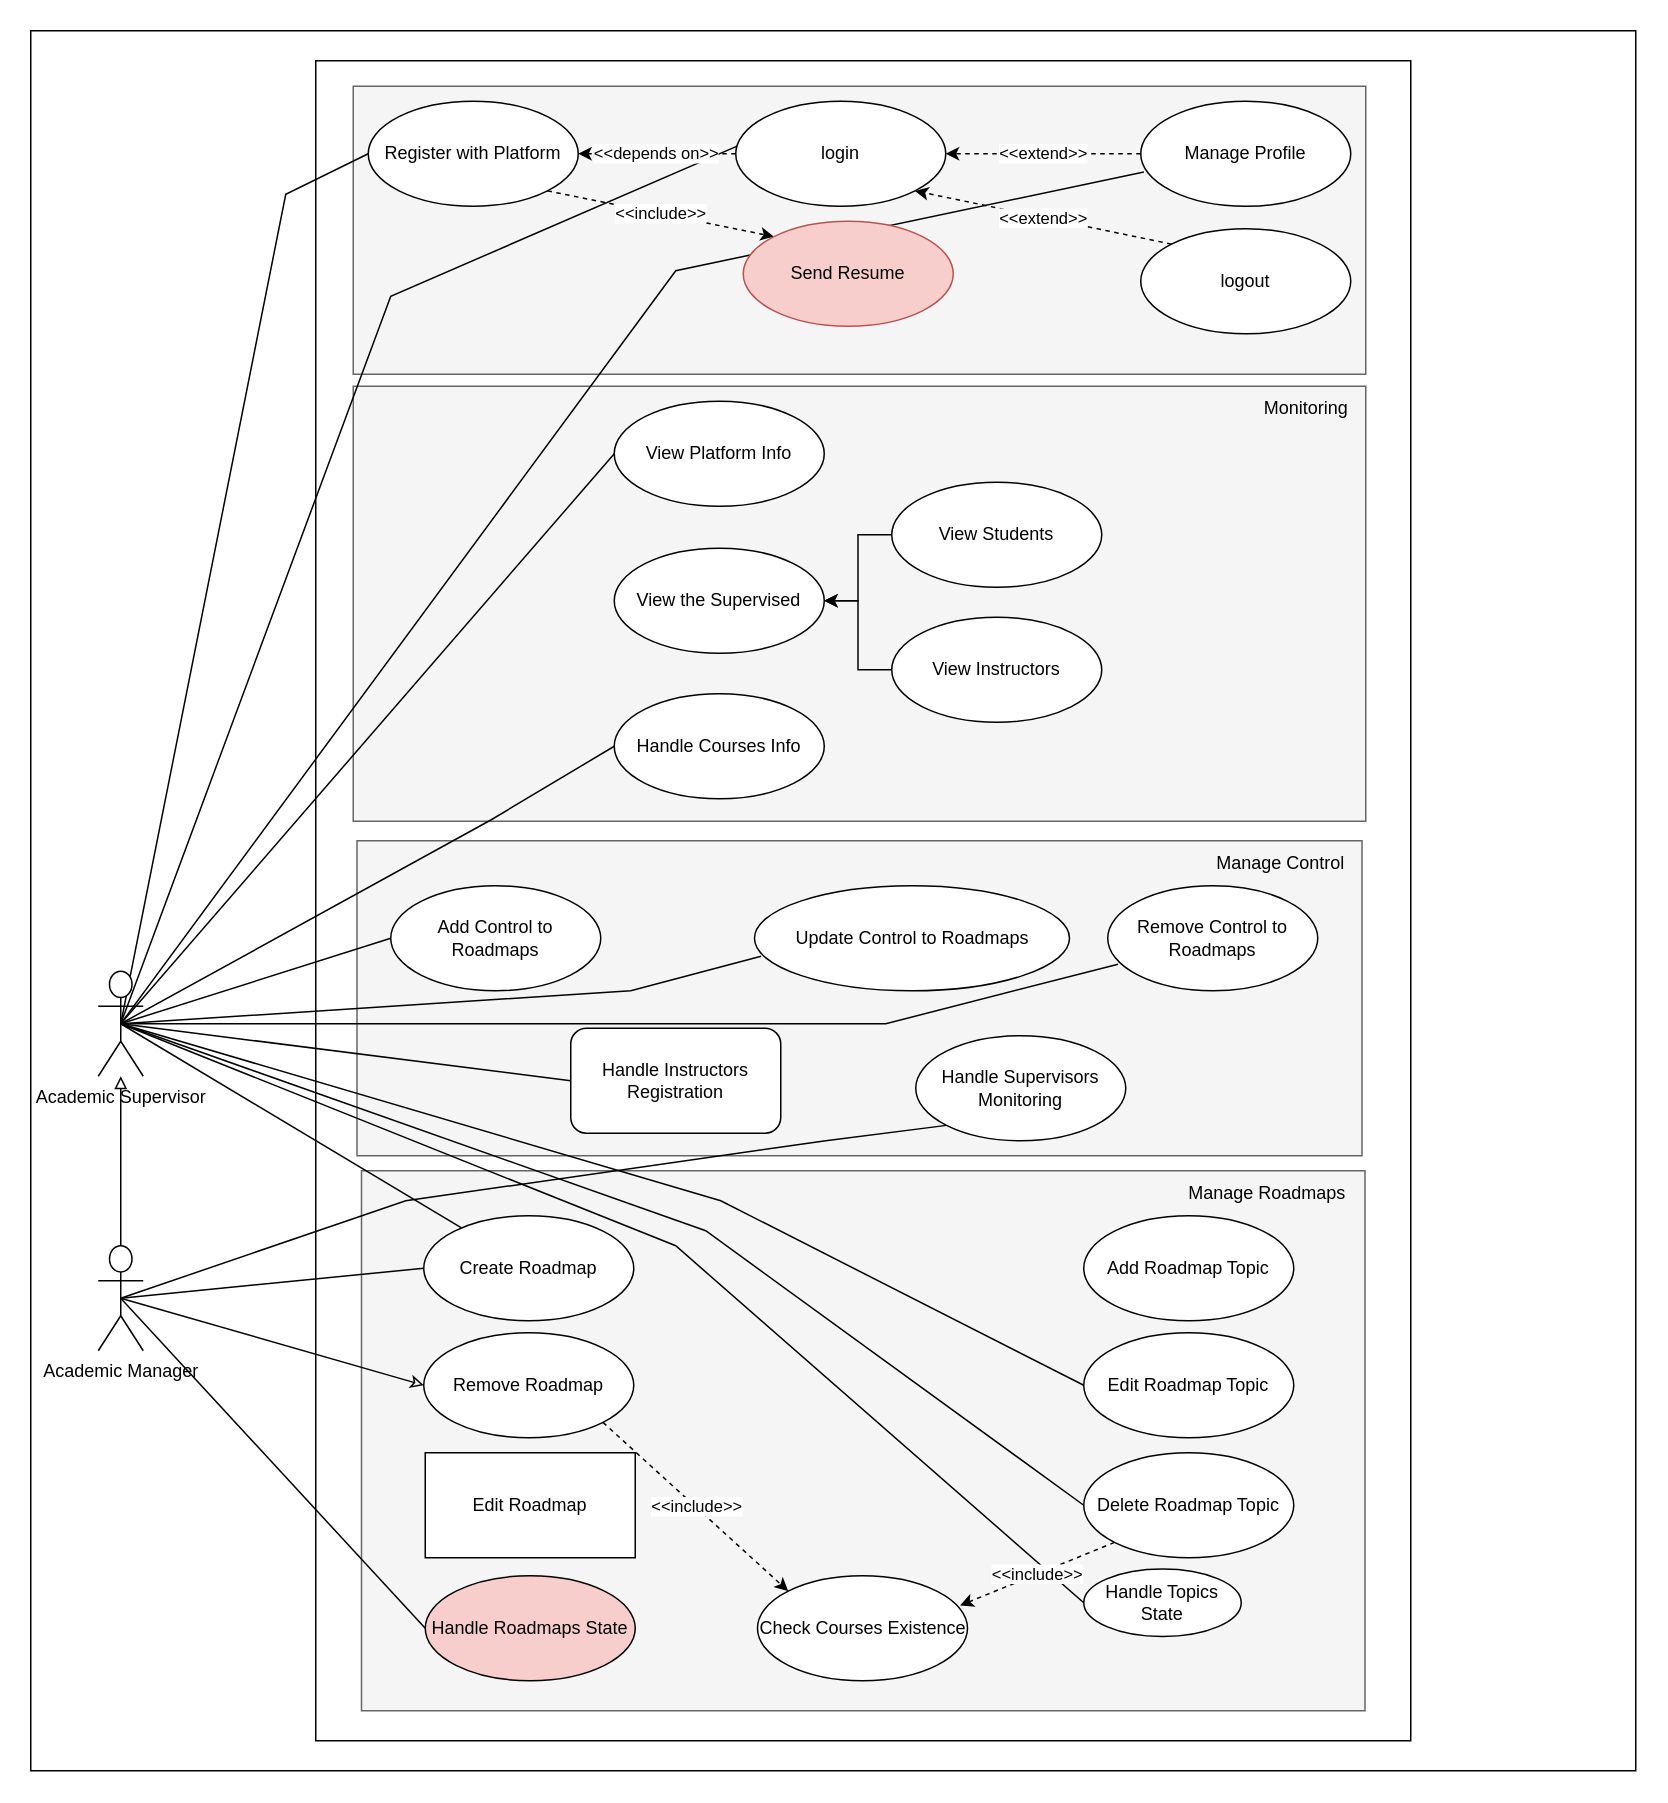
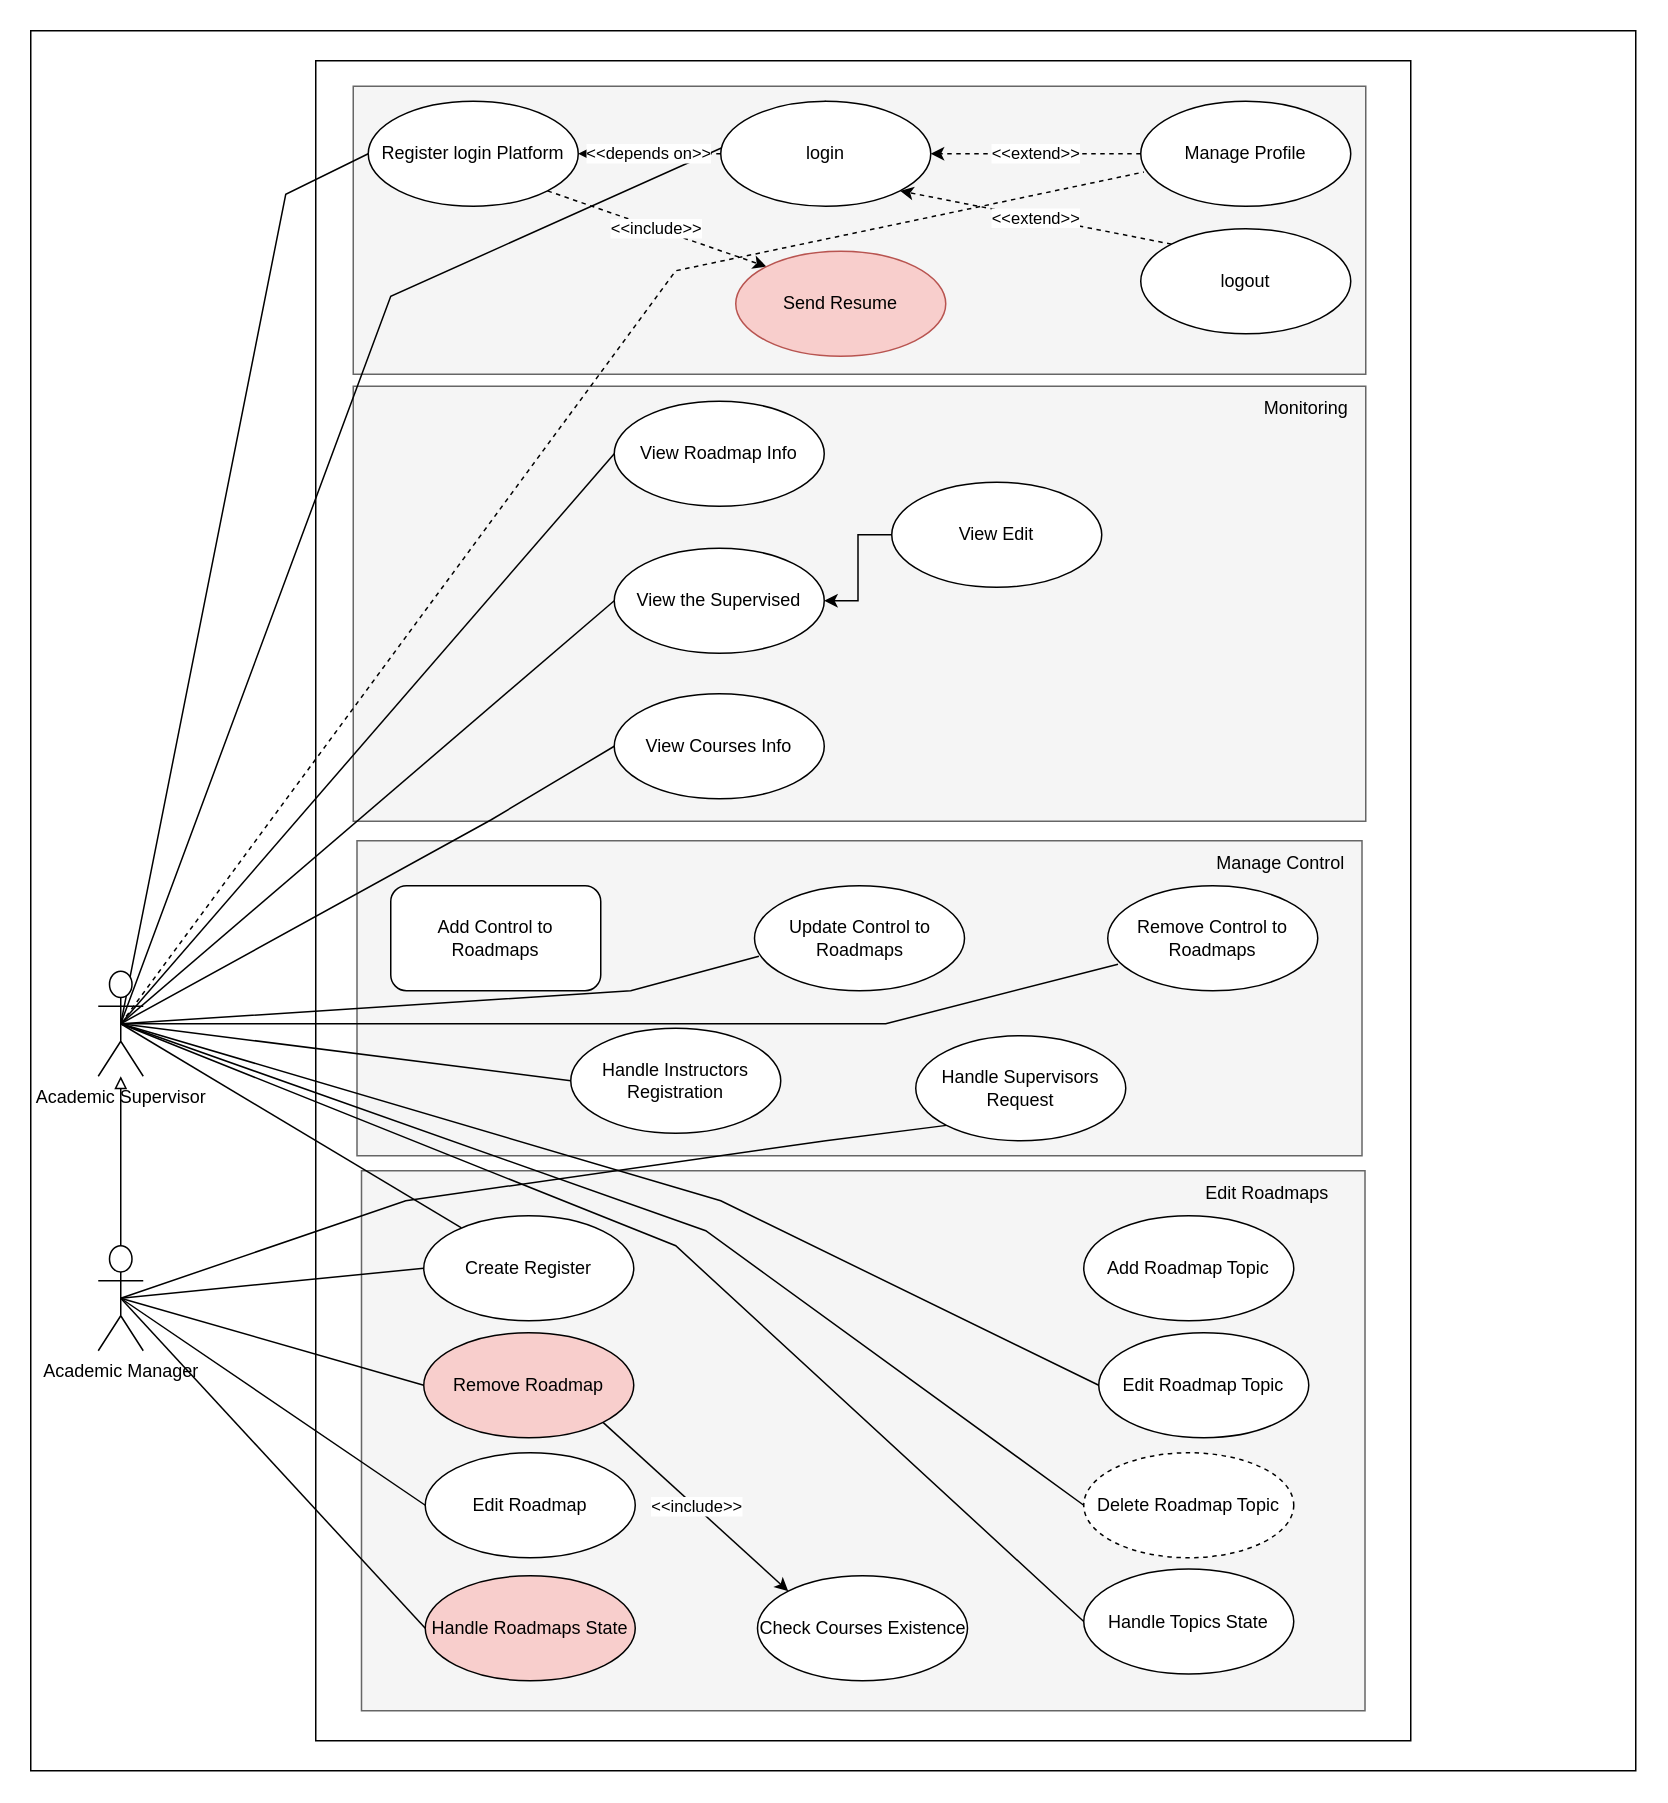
- <mxCell id="28" value="Register with Platform" style="ellipse;whiteSpace=wrap;html=1;" parent="1" vertex="1"><mxGeometry x="245" y="67" width="140" height="70" as="geometry" /></mxCell>
+ <mxCell id="28" value="Register login Platform" style="ellipse;whiteSpace=wrap;html=1;" parent="1" vertex="1"><mxGeometry x="245" y="67" width="140" height="70" as="geometry" /></mxCell>
- <mxCell id="24" value="login" style="ellipse;whiteSpace=wrap;html=1;" parent="1" vertex="1"><mxGeometry x="490" y="67" width="140" height="70" as="geometry" /></mxCell>
+ <mxCell id="24" value="login" style="ellipse;whiteSpace=wrap;html=1;" parent="1" vertex="1"><mxGeometry x="480" y="67" width="140" height="70" as="geometry" /></mxCell>
- <mxCell id="29" value="&lt;span data-lucid-content=&quot;{&amp;quot;t&amp;quot;:&amp;quot;Send Resume to Acadamic Manager&amp;quot;,&amp;quot;m&amp;quot;:[]}&quot; data-lucid-type=&quot;application/vnd.lucid.text&quot;&gt;&lt;span&gt;Send Resume&lt;/span&gt;&lt;/span&gt;" style="ellipse;whiteSpace=wrap;html=1;fillColor=#f8cecc;strokeColor=#b85450;" parent="1" vertex="1"><mxGeometry x="495" y="147" width="140" height="70" as="geometry" /></mxCell>
+ <mxCell id="29" value="&lt;span data-lucid-content=&quot;{&amp;quot;t&amp;quot;:&amp;quot;Send Resume to Acadamic Manager&amp;quot;,&amp;quot;m&amp;quot;:[]}&quot; data-lucid-type=&quot;application/vnd.lucid.text&quot;&gt;&lt;span&gt;Send Resume&lt;/span&gt;&lt;/span&gt;" style="ellipse;whiteSpace=wrap;html=1;fillColor=#f8cecc;strokeColor=#b85450;" parent="1" vertex="1"><mxGeometry x="490" y="167" width="140" height="70" as="geometry" /></mxCell>
- <mxCell id="37" value="View Platform Info" style="ellipse;whiteSpace=wrap;html=1;" parent="1" vertex="1"><mxGeometry x="409" y="267" width="140" height="70" as="geometry" /></mxCell>
+ <mxCell id="37" value="View Roadmap Info" style="ellipse;whiteSpace=wrap;html=1;" parent="1" vertex="1"><mxGeometry x="409" y="267" width="140" height="70" as="geometry" /></mxCell>
- <mxCell id="21" style="rounded=0;orthogonalLoop=1;jettySize=auto;html=1;exitX=0.5;exitY=0.5;exitDx=0;exitDy=0;exitPerimeter=0;entryX=0.015;entryY=0.674;entryDx=0;entryDy=0;entryPerimeter=0;endArrow=none;endFill=0;" parent="1" source="22" target="26" edge="1"><mxGeometry relative="1" as="geometry"><Array as="points"><mxPoint x="450" y="180" /></Array></mxGeometry></mxCell>
+ <mxCell id="21" style="rounded=0;orthogonalLoop=1;jettySize=auto;html=1;exitX=0.5;exitY=0.5;exitDx=0;exitDy=0;exitPerimeter=0;entryX=0.015;entryY=0.674;entryDx=0;entryDy=0;entryPerimeter=0;endArrow=none;endFill=0;dashed=1;" parent="1" source="22" target="26" edge="1"><mxGeometry relative="1" as="geometry"><Array as="points"><mxPoint x="450" y="180" /></Array></mxGeometry></mxCell>
- <mxCell id="42" value="View Students" style="ellipse;whiteSpace=wrap;html=1;" parent="1" vertex="1"><mxGeometry x="594" y="321" width="140" height="70" as="geometry" /></mxCell>
+ <mxCell id="42" value="View Edit" style="ellipse;whiteSpace=wrap;html=1;" parent="1" vertex="1"><mxGeometry x="594" y="321" width="140" height="70" as="geometry" /></mxCell>
- <mxCell id="43" style="edgeStyle=orthogonalEdgeStyle;rounded=0;orthogonalLoop=1;jettySize=auto;html=1;entryX=1;entryY=0.5;entryDx=0;entryDy=0;" parent="1" source="44" target="40" edge="1"><mxGeometry relative="1" as="geometry" /></mxCell>
- <mxCell id="44" value="View Instructors" style="ellipse;whiteSpace=wrap;html=1;" parent="1" vertex="1"><mxGeometry x="594" y="411" width="140" height="70" as="geometry" /></mxCell>
- <mxCell id="38" value="Handle Courses Info" style="ellipse;whiteSpace=wrap;html=1;" parent="1" vertex="1"><mxGeometry x="409" y="462" width="140" height="70" as="geometry" /></mxCell>
+ <mxCell id="38" value="View Courses Info" style="ellipse;whiteSpace=wrap;html=1;" parent="1" vertex="1"><mxGeometry x="409" y="462" width="140" height="70" as="geometry" /></mxCell>
+ <mxCell id="10" style="rounded=0;orthogonalLoop=1;jettySize=auto;html=1;exitX=0.5;exitY=0.5;exitDx=0;exitDy=0;exitPerimeter=0;entryX=0;entryY=0.5;entryDx=0;entryDy=0;endArrow=none;endFill=0;" parent="1" source="22" target="40" edge="1"><mxGeometry relative="1" as="geometry"><mxPoint x="490" y="404" as="targetPoint" /></mxGeometry></mxCell>
- <mxCell id="32" value="Add Control to Roadmaps" style="ellipse;whiteSpace=wrap;html=1;" parent="1" vertex="1"><mxGeometry x="260" y="590" width="140" height="70" as="geometry" /></mxCell>
+ <mxCell id="32" value="Add Control to Roadmaps" style="whiteSpace=wrap;html=1;rounded=1;" parent="1" vertex="1"><mxGeometry x="260" y="590" width="140" height="70" as="geometry" /></mxCell>
- <mxCell id="33" value="Update Control to Roadmaps" style="ellipse;whiteSpace=wrap;html=1;" parent="1" vertex="1"><mxGeometry x="502.5" y="590" width="210" height="70" as="geometry" /></mxCell>
+ <mxCell id="33" value="Update Control to Roadmaps" style="ellipse;whiteSpace=wrap;html=1;" parent="1" vertex="1"><mxGeometry x="502.5" y="590" width="140" height="70" as="geometry" /></mxCell>
- <mxCell id="13" style="rounded=0;orthogonalLoop=1;jettySize=auto;html=1;endArrow=none;endFill=0;entryX=0;entryY=0.5;entryDx=0;entryDy=0;exitX=0.5;exitY=0.5;exitDx=0;exitDy=0;exitPerimeter=0;" parent="1" source="22" target="32" edge="1"><mxGeometry relative="1" as="geometry"><mxPoint x="279.121" y="800.593" as="targetPoint" /><Array as="points" /></mxGeometry></mxCell>
- <mxCell id="36" value="Handle Instructors Registration" style="whiteSpace=wrap;html=1;rounded=1;" parent="1" vertex="1"><mxGeometry x="380" y="685" width="140" height="70" as="geometry" /></mxCell>
+ <mxCell id="36" value="Handle Instructors Registration" style="ellipse;whiteSpace=wrap;html=1;" parent="1" vertex="1"><mxGeometry x="380" y="685" width="140" height="70" as="geometry" /></mxCell>
- <mxCell id="59" value="Handle Supervisors Monitoring" style="ellipse;whiteSpace=wrap;html=1;" vertex="1" parent="1"><mxGeometry x="610" y="690" width="140" height="70" as="geometry" /></mxCell>
+ <mxCell id="59" value="Handle Supervisors Request" style="ellipse;whiteSpace=wrap;html=1;" vertex="1" parent="1"><mxGeometry x="610" y="690" width="140" height="70" as="geometry" /></mxCell>
- <mxCell id="49" value="Manage Roadmaps" style="text;html=1;align=center;verticalAlign=middle;resizable=0;points=[];autosize=1;strokeColor=none;fillColor=none;" parent="1" vertex="1"><mxGeometry x="778.75" y="780" width="130" height="30" as="geometry" /></mxCell>
+ <mxCell id="49" value="Edit Roadmaps" style="text;html=1;align=center;verticalAlign=middle;resizable=0;points=[];autosize=1;strokeColor=none;fillColor=none;" parent="1" vertex="1"><mxGeometry x="778.75" y="780" width="130" height="30" as="geometry" /></mxCell>
- <mxCell id="60" value="Create Roadmap" style="ellipse;whiteSpace=wrap;html=1;" vertex="1" parent="1"><mxGeometry x="282" y="810" width="140" height="70" as="geometry" /></mxCell>
+ <mxCell id="60" value="Create Register" style="ellipse;whiteSpace=wrap;html=1;" vertex="1" parent="1"><mxGeometry x="282" y="810" width="140" height="70" as="geometry" /></mxCell>
- <mxCell id="55" style="rounded=0;orthogonalLoop=1;jettySize=auto;html=1;exitX=0.5;exitY=0.5;exitDx=0;exitDy=0;exitPerimeter=0;entryX=0;entryY=0.5;entryDx=0;entryDy=0;endArrow=classic;endFill=0;" edge="1" parent="1" source="58" target="62"><mxGeometry relative="1" as="geometry" /></mxCell>
+ <mxCell id="55" style="rounded=0;orthogonalLoop=1;jettySize=auto;html=1;exitX=0.5;exitY=0.5;exitDx=0;exitDy=0;exitPerimeter=0;entryX=0;entryY=0.5;entryDx=0;entryDy=0;endArrow=none;endFill=0;" edge="1" parent="1" source="58" target="62"><mxGeometry relative="1" as="geometry" /></mxCell>
- <mxCell id="62" value="Remove Roadmap" style="ellipse;whiteSpace=wrap;html=1;" vertex="1" parent="1"><mxGeometry x="282" y="888" width="140" height="70" as="geometry" /></mxCell>
+ <mxCell id="62" value="Remove Roadmap" style="ellipse;whiteSpace=wrap;html=1;fillColor=#f8cecc;" vertex="1" parent="1"><mxGeometry x="282" y="888" width="140" height="70" as="geometry" /></mxCell>
- <mxCell id="47" value="Edit Roadmap Topic" style="ellipse;whiteSpace=wrap;html=1;" parent="1" vertex="1"><mxGeometry x="722" y="888" width="140" height="70" as="geometry" /></mxCell>
+ <mxCell id="47" value="Edit Roadmap Topic" style="ellipse;whiteSpace=wrap;html=1;" parent="1" vertex="1"><mxGeometry x="732" y="888" width="140" height="70" as="geometry" /></mxCell>
+ <mxCell id="56" style="rounded=0;orthogonalLoop=1;jettySize=auto;html=1;exitX=0.5;exitY=0.5;exitDx=0;exitDy=0;exitPerimeter=0;entryX=0;entryY=0.5;entryDx=0;entryDy=0;endArrow=none;endFill=0;" edge="1" parent="1" source="58" target="63"><mxGeometry relative="1" as="geometry" /></mxCell>
- <mxCell id="61" value="&amp;lt;&amp;lt;include&amp;gt;&amp;gt;" style="rounded=0;orthogonalLoop=1;jettySize=auto;html=1;exitX=1;exitY=1;exitDx=0;exitDy=0;entryX=0;entryY=0;entryDx=0;entryDy=0;dashed=1;" edge="1" parent="1" source="62" target="48"><mxGeometry relative="1" as="geometry" /></mxCell>
+ <mxCell id="61" value="&amp;lt;&amp;lt;include&amp;gt;&amp;gt;" style="rounded=0;orthogonalLoop=1;jettySize=auto;html=1;exitX=1;exitY=1;exitDx=0;exitDy=0;entryX=0;entryY=0;entryDx=0;entryDy=0;dashed=0;" edge="1" parent="1" source="62" target="48"><mxGeometry relative="1" as="geometry" /></mxCell>
- <mxCell id="63" value="Edit Roadmap" style="whiteSpace=wrap;html=1;rounded=0;" vertex="1" parent="1"><mxGeometry x="283" y="968" width="140" height="70" as="geometry" /></mxCell>
+ <mxCell id="63" value="Edit Roadmap" style="ellipse;whiteSpace=wrap;html=1;" vertex="1" parent="1"><mxGeometry x="283" y="968" width="140" height="70" as="geometry" /></mxCell>
- <mxCell id="46" value="Delete Roadmap Topic" style="ellipse;whiteSpace=wrap;html=1;" parent="1" vertex="1"><mxGeometry x="722" y="968" width="140" height="70" as="geometry" /></mxCell>
+ <mxCell id="46" value="Delete Roadmap Topic" style="ellipse;whiteSpace=wrap;html=1;dashed=1;" parent="1" vertex="1"><mxGeometry x="722" y="968" width="140" height="70" as="geometry" /></mxCell>
- <mxCell id="50" value="&amp;lt;&amp;lt;include&amp;gt;&amp;gt;" style="rounded=0;orthogonalLoop=1;jettySize=auto;html=1;exitX=0;exitY=1;exitDx=0;exitDy=0;entryX=0.965;entryY=0.283;entryDx=0;entryDy=0;dashed=1;entryPerimeter=0;" parent="1" source="46" target="48" edge="1"><mxGeometry relative="1" as="geometry" /></mxCell>
- <mxCell id="51" value="Handle Topics State" style="ellipse;whiteSpace=wrap;html=1;" parent="1" vertex="1"><mxGeometry x="722" y="1045.5" width="105" height="45" as="geometry" /></mxCell>
+ <mxCell id="51" value="Handle Topics State" style="ellipse;whiteSpace=wrap;html=1;" parent="1" vertex="1"><mxGeometry x="722" y="1045.5" width="140" height="70" as="geometry" /></mxCell>
